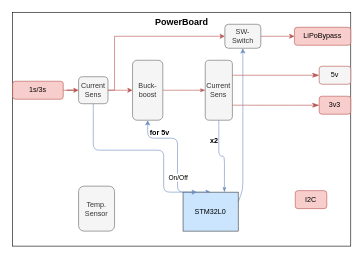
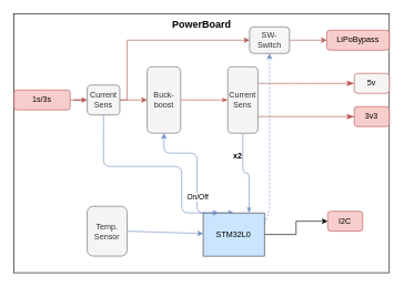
- <mxCell id="21" style="edgeStyle=none;html=1;exitX=1;exitY=0.25;exitDx=0;exitDy=0;entryX=0.5;entryY=1;entryDx=0;entryDy=0;fillColor=#dae8fc;strokeColor=#6c8ebf;" edge="1" parent="2" source="22" target="19"><mxGeometry relative="1" as="geometry"><Array as="points"><mxPoint x="384" y="296" /></Array></mxGeometry></mxCell>
+ <mxCell id="21" style="edgeStyle=none;html=1;exitX=1;exitY=0.25;exitDx=0;exitDy=0;entryX=0.5;entryY=1;entryDx=0;entryDy=0;fillColor=#dae8fc;strokeColor=#6c8ebf;dashed=1;" edge="1" parent="2" source="22" target="19"><mxGeometry relative="1" as="geometry"><Array as="points"><mxPoint x="384" y="296" /></Array></mxGeometry></mxCell>
- <mxCell id="16" value="for 5v" style="text;html=1;align=center;verticalAlign=middle;resizable=0;points=[];autosize=1;strokeColor=none;fillColor=none;fontStyle=1" parent="2" vertex="1"><mxGeometry x="220.0" y="187" width="50" height="30" as="geometry" /></mxCell>
+ <mxCell id="28" style="edgeStyle=none;html=1;exitX=1;exitY=0.5;exitDx=0;exitDy=0;fillColor=#dae8fc;strokeColor=#6c8ebf;" edge="1" parent="2" source="29" target="22"><mxGeometry relative="1" as="geometry" /></mxCell>
+ <mxCell id="20" style="edgeStyle=orthogonalEdgeStyle;rounded=0;orthogonalLoop=1;jettySize=auto;html=1;exitX=1;exitY=0.5;exitDx=0;exitDy=0;entryX=0;entryY=0.5;entryDx=0;entryDy=0;" parent="2" source="22" target="27" edge="1"><mxGeometry relative="1" as="geometry" /></mxCell>
